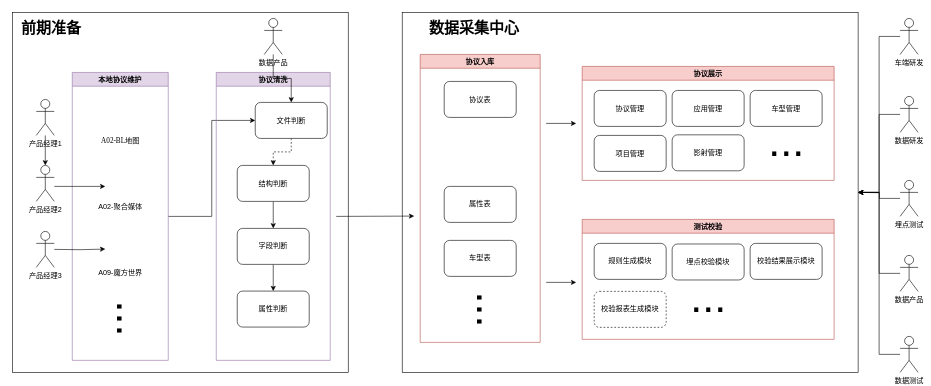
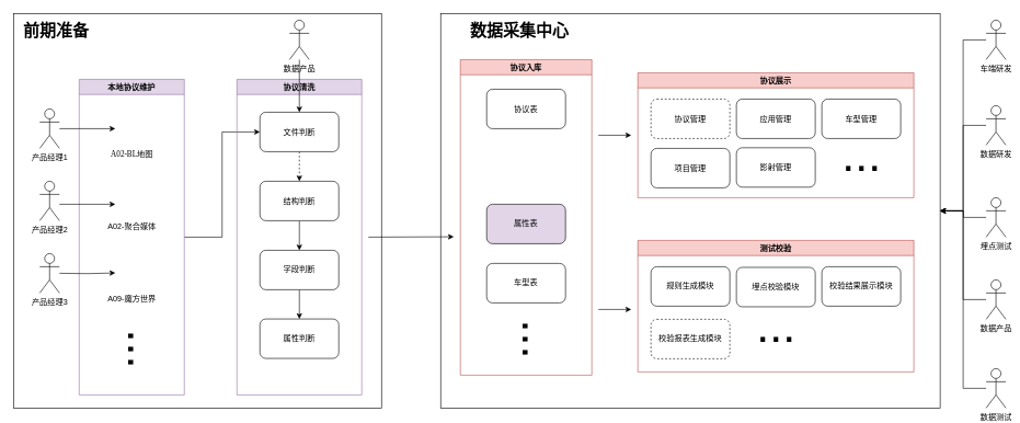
- <mxCell id="44" value="协议管理" style="rounded=1;whiteSpace=wrap;html=1;" vertex="1" parent="1"><mxGeometry x="990" y="150" width="120" height="60" as="geometry" /></mxCell>
+ <mxCell id="44" value="协议管理" style="rounded=1;whiteSpace=wrap;html=1;dashed=1;" vertex="1" parent="1"><mxGeometry x="990" y="150" width="120" height="60" as="geometry" /></mxCell>
- <mxCell id="17" value="文件判断" style="rounded=1;whiteSpace=wrap;html=1;" vertex="1" parent="15"><mxGeometry x="65" y="50" width="120" height="60" as="geometry" /></mxCell>
+ <mxCell id="17" value="文件判断" style="rounded=1;whiteSpace=wrap;html=1;" vertex="1" parent="15"><mxGeometry x="35" y="50" width="120" height="60" as="geometry" /></mxCell>
- <mxCell id="9" style="edgeStyle=orthogonalEdgeStyle;rounded=0;orthogonalLoop=1;jettySize=auto;html=1;" parent="1" source="10" target="11" edge="1"><mxGeometry relative="1" as="geometry" /></mxCell>
+ <mxCell id="9" style="edgeStyle=orthogonalEdgeStyle;rounded=0;orthogonalLoop=1;jettySize=auto;html=1;entryX=0;entryY=0.5;entryDx=0;entryDy=0;" parent="1" source="10" target="3" edge="1"><mxGeometry relative="1" as="geometry" /></mxCell>
- <mxCell id="29" value="属性表" style="rounded=1;whiteSpace=wrap;html=1;" vertex="1" parent="27"><mxGeometry x="40" y="220" width="120" height="60" as="geometry" /></mxCell>
+ <mxCell id="29" value="属性表" style="rounded=1;whiteSpace=wrap;html=1;fillColor=#e1d5e7;" vertex="1" parent="27"><mxGeometry x="40" y="220" width="120" height="60" as="geometry" /></mxCell>
